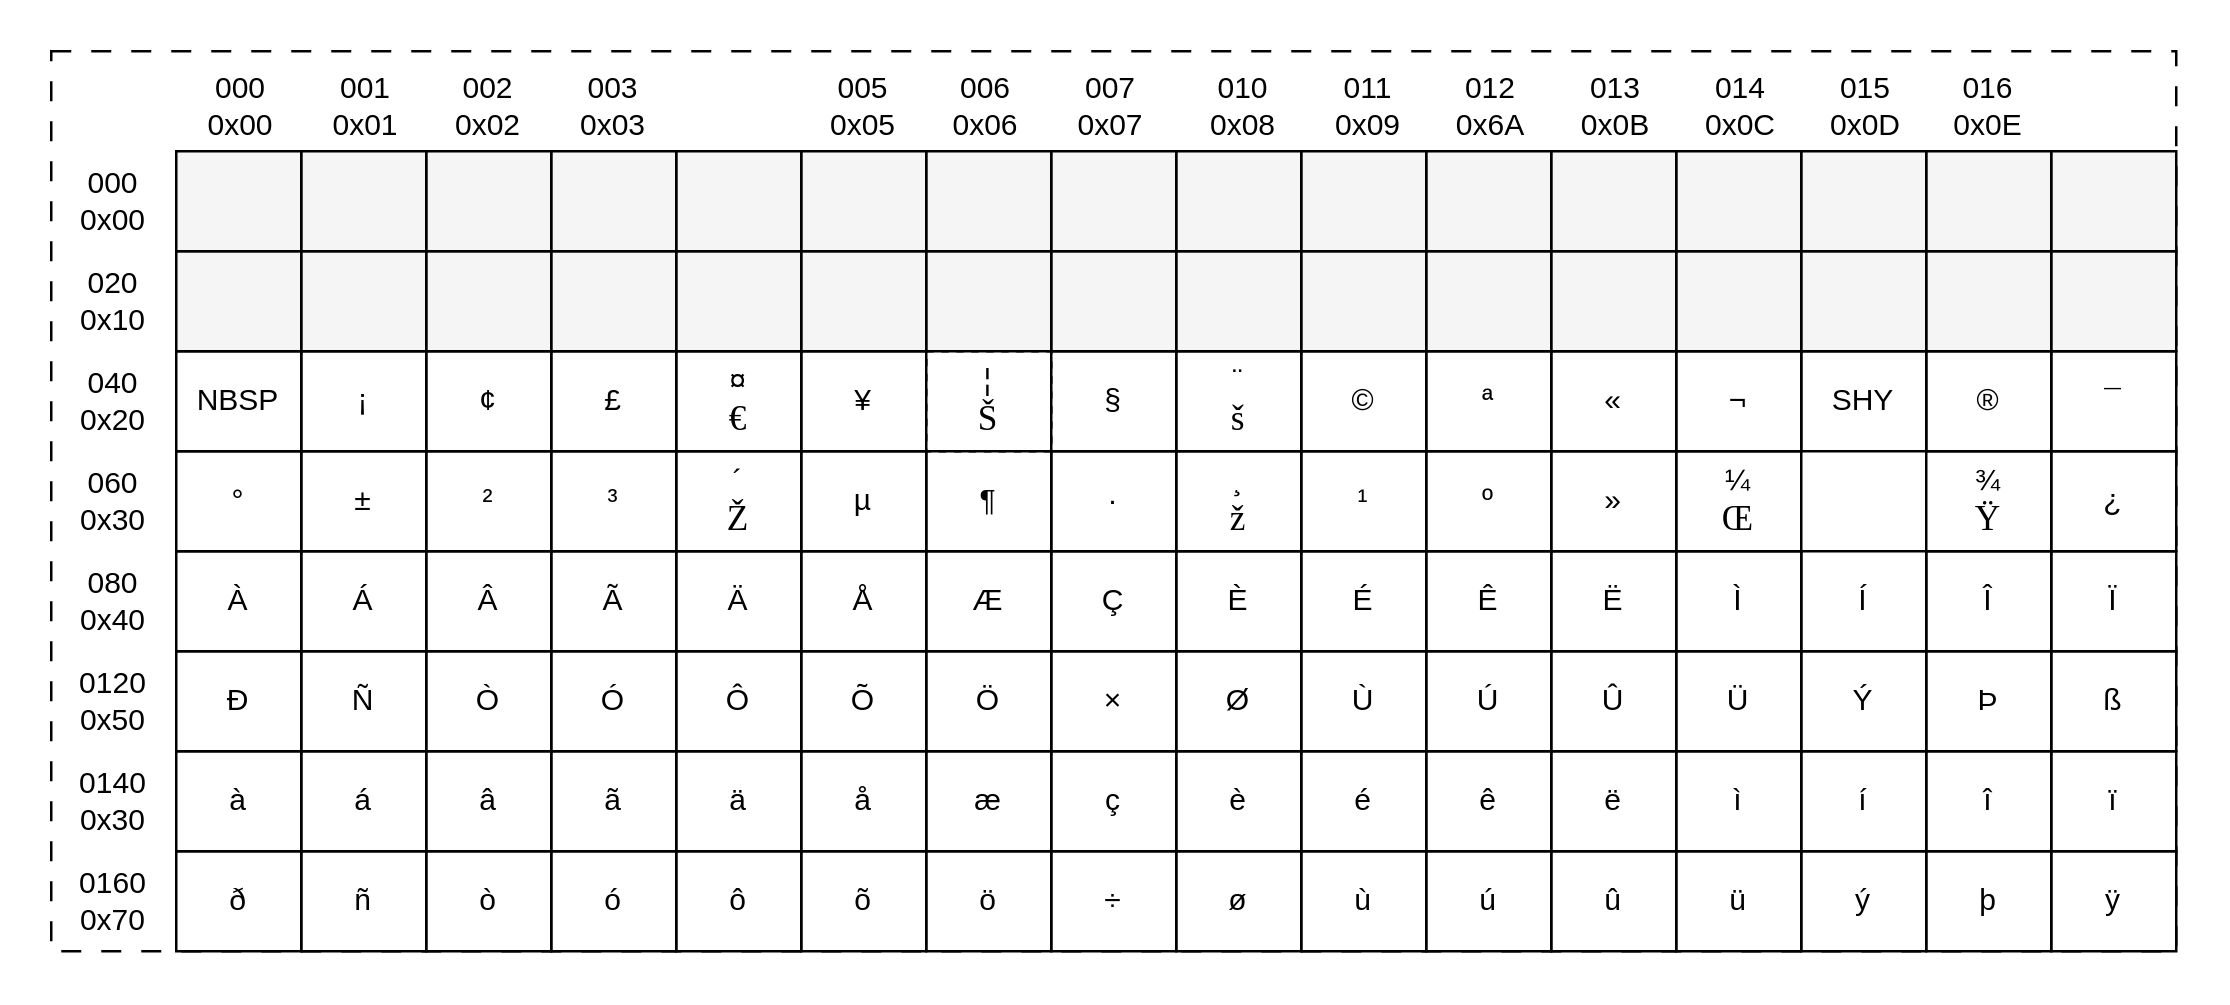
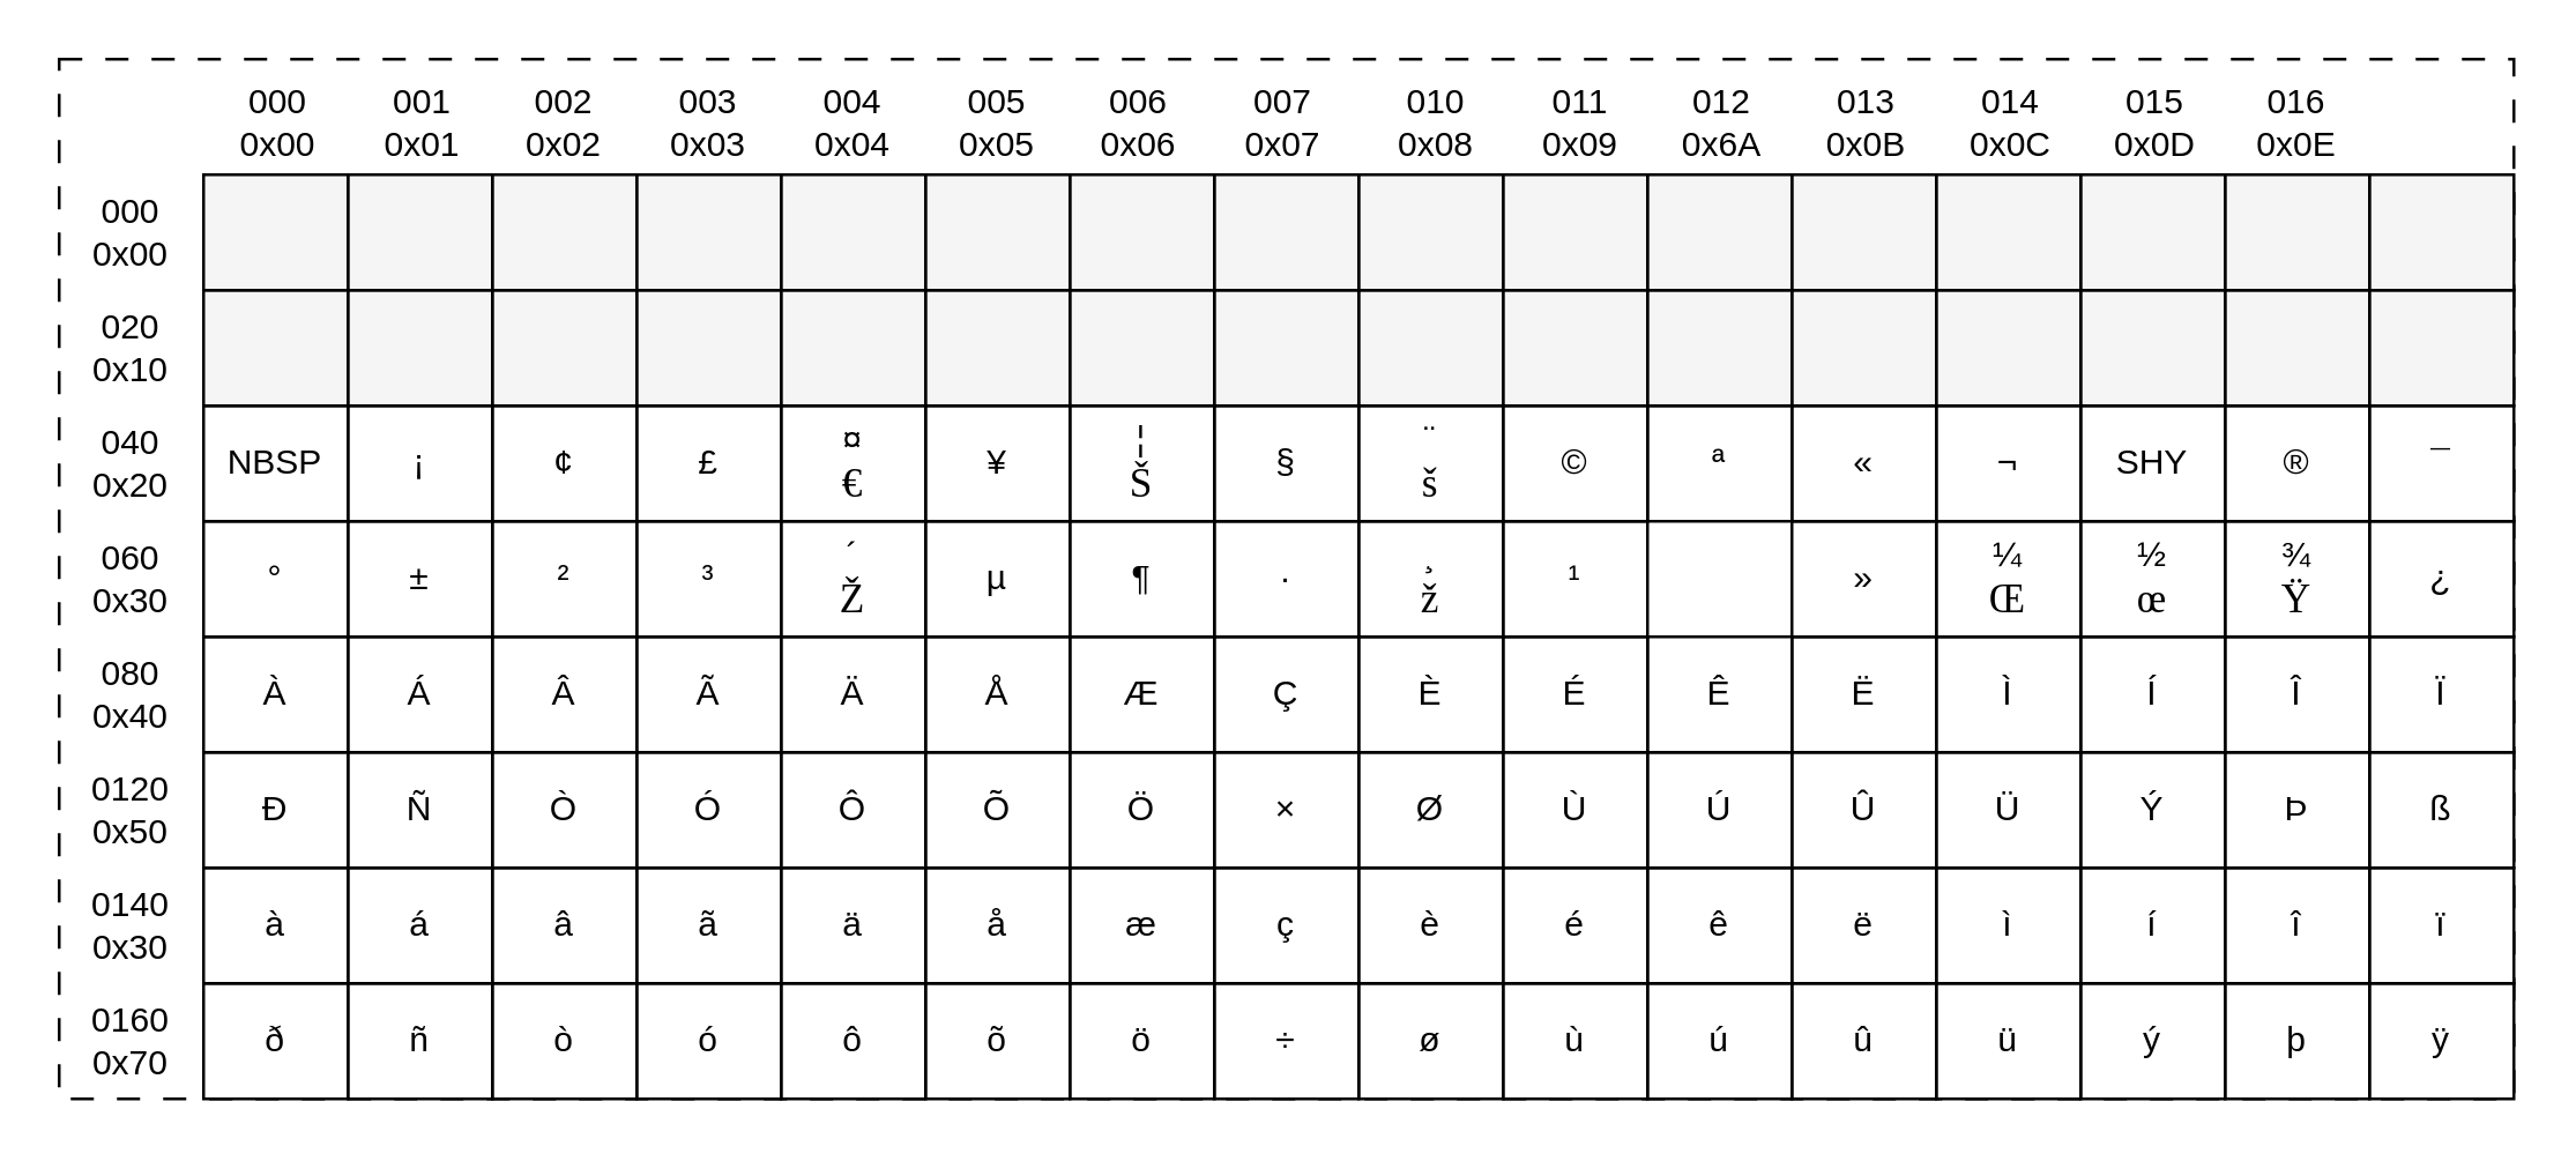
+ <mxCell id="143" value="004&lt;br&gt;0x04" style="text;strokeColor=none;align=center;fillColor=none;html=1;verticalAlign=middle;whiteSpace=wrap;rounded=0;" vertex="1" parent="1"><mxGeometry x="270" y="27" width="50" height="30" as="geometry" /></mxCell>
- <mxCell id="41" value="¦&lt;br style=&quot;border-color: var(--border-color); font-family: Calibri; font-size: 14.11px;&quot;&gt;&lt;span style=&quot;font-family: Calibri; font-size: 14.11px;&quot;&gt;Š&lt;/span&gt;" style="rounded=0;whiteSpace=wrap;html=1;points=[];fillColor=none;fillOpacity=20;dashed=1;" vertex="1" parent="1"><mxGeometry x="370" y="140" width="50" height="40" as="geometry" /></mxCell>
+ <mxCell id="41" value="¦&lt;br style=&quot;border-color: var(--border-color); font-family: Calibri; font-size: 14.11px;&quot;&gt;&lt;span style=&quot;font-family: Calibri; font-size: 14.11px;&quot;&gt;Š&lt;/span&gt;" style="rounded=0;whiteSpace=wrap;html=1;points=[];fillColor=none;fillOpacity=20;" vertex="1" parent="1"><mxGeometry x="370" y="140" width="50" height="40" as="geometry" /></mxCell>
- <mxCell id="61" value="º" style="rounded=0;whiteSpace=wrap;html=1;points=[];fillColor=none;fillOpacity=20;" vertex="1" parent="1"><mxGeometry x="570" y="180" width="50" height="40" as="geometry" /></mxCell>
+ <mxCell id="64" value="½&lt;br style=&quot;border-color: var(--border-color); font-family: Calibri; font-size: 14.11px;&quot;&gt;&lt;span style=&quot;font-family: Calibri; font-size: 14.11px;&quot;&gt;œ&lt;/span&gt;" style="rounded=0;whiteSpace=wrap;html=1;points=[];fillColor=none;fillOpacity=20;" vertex="1" parent="1"><mxGeometry x="720" y="180" width="50" height="40" as="geometry" /></mxCell>
